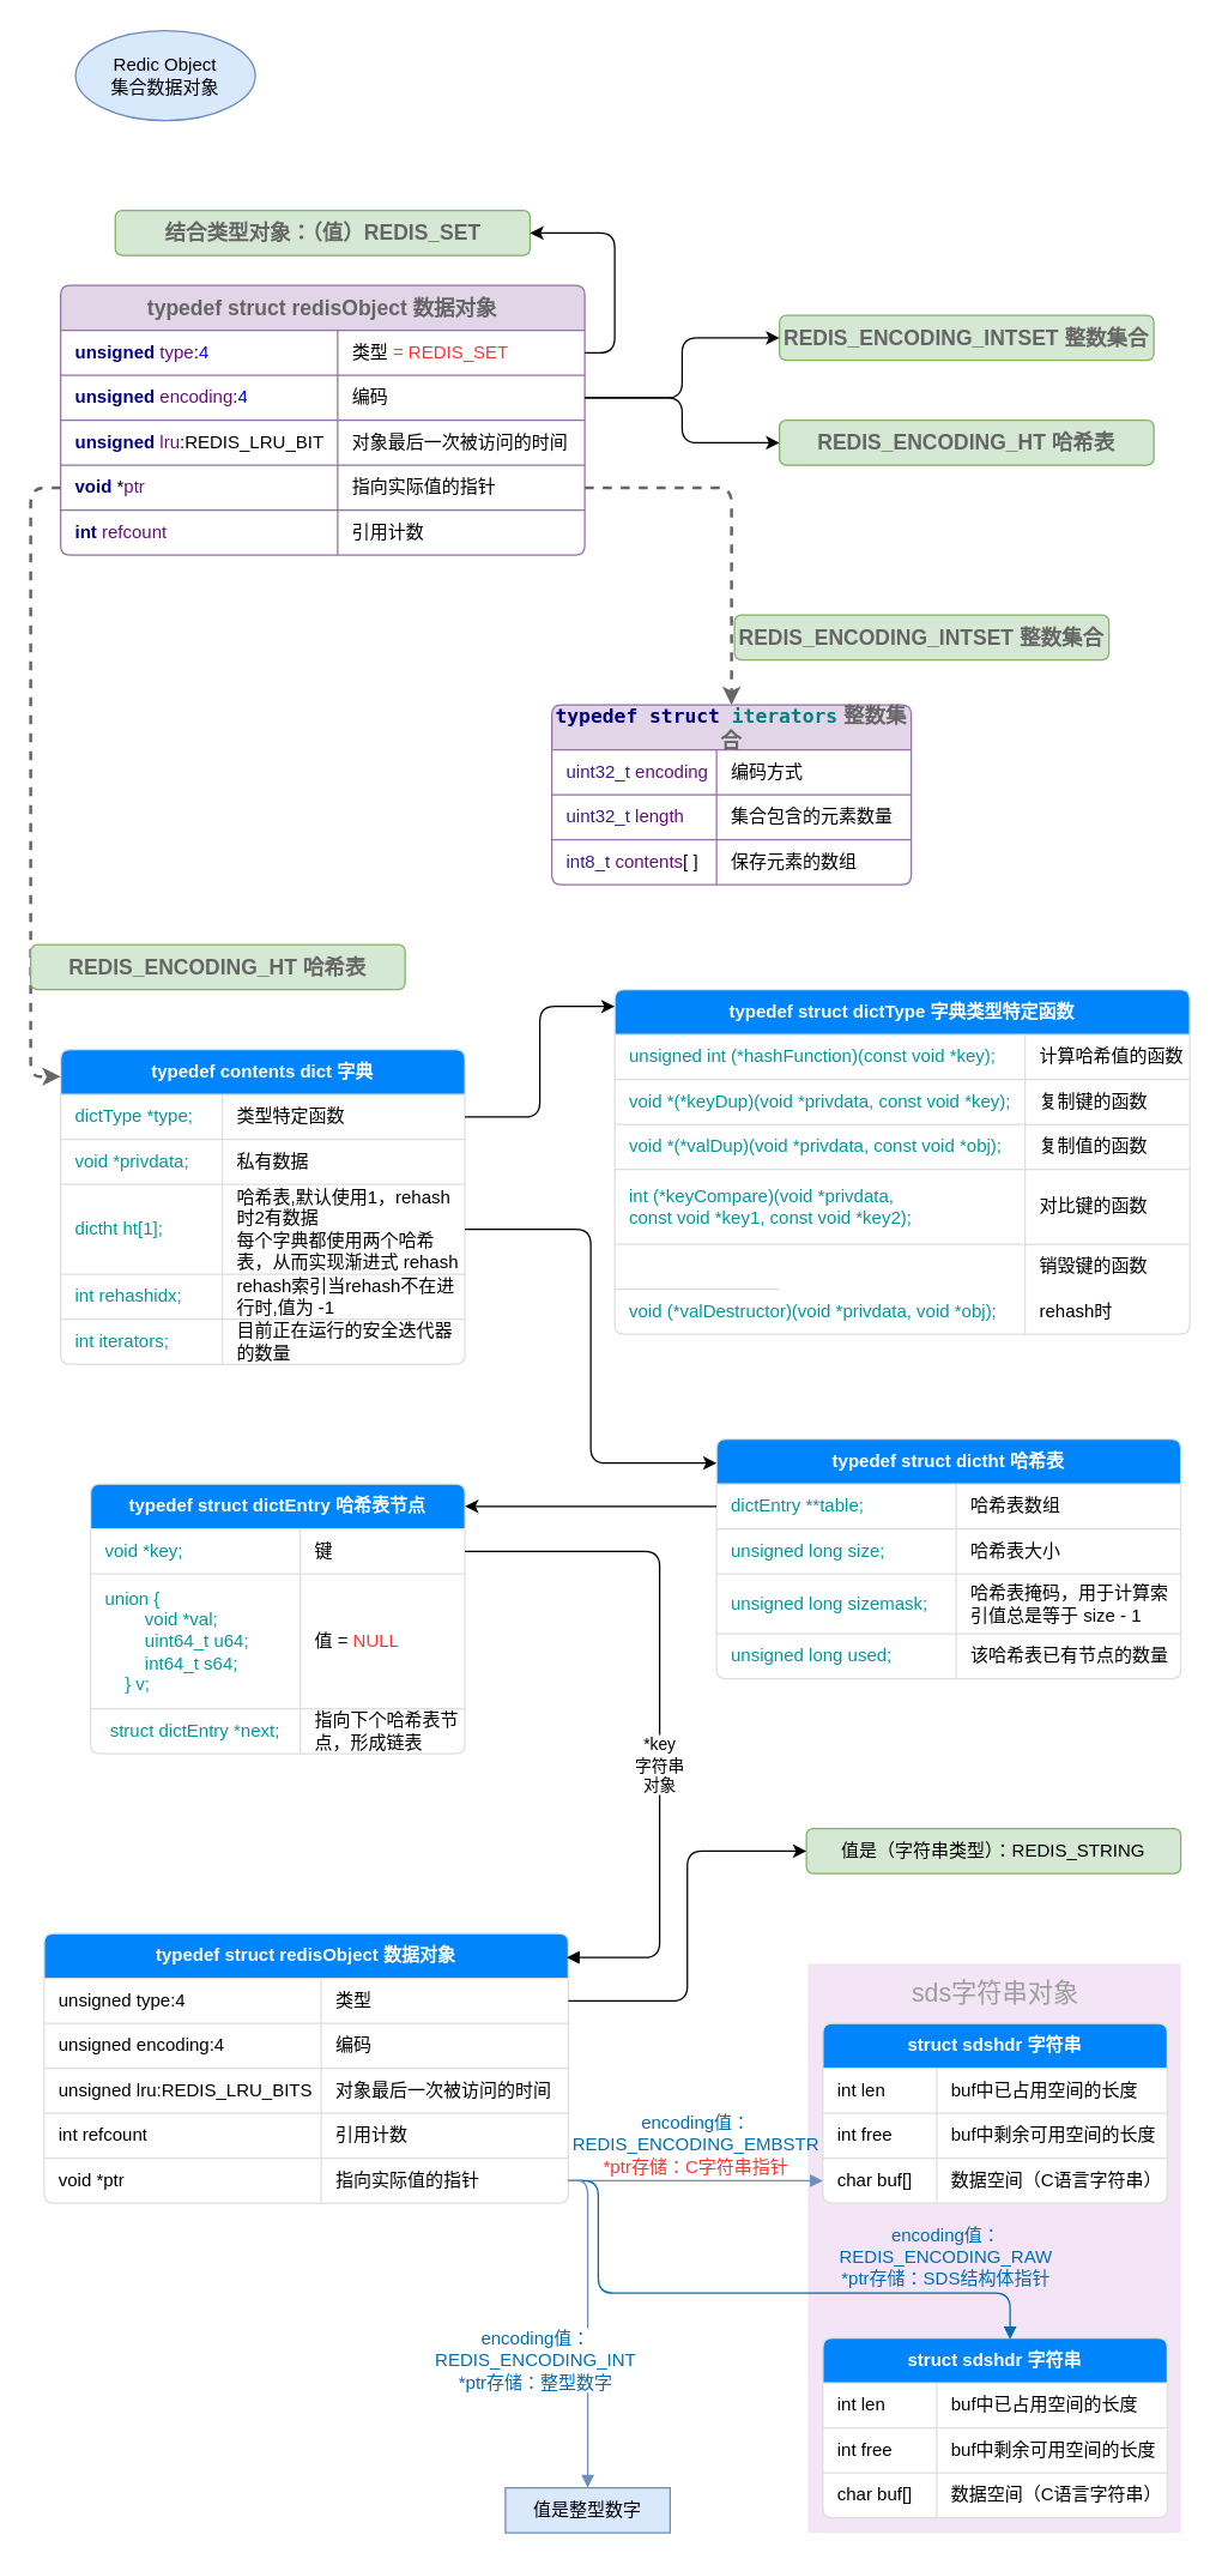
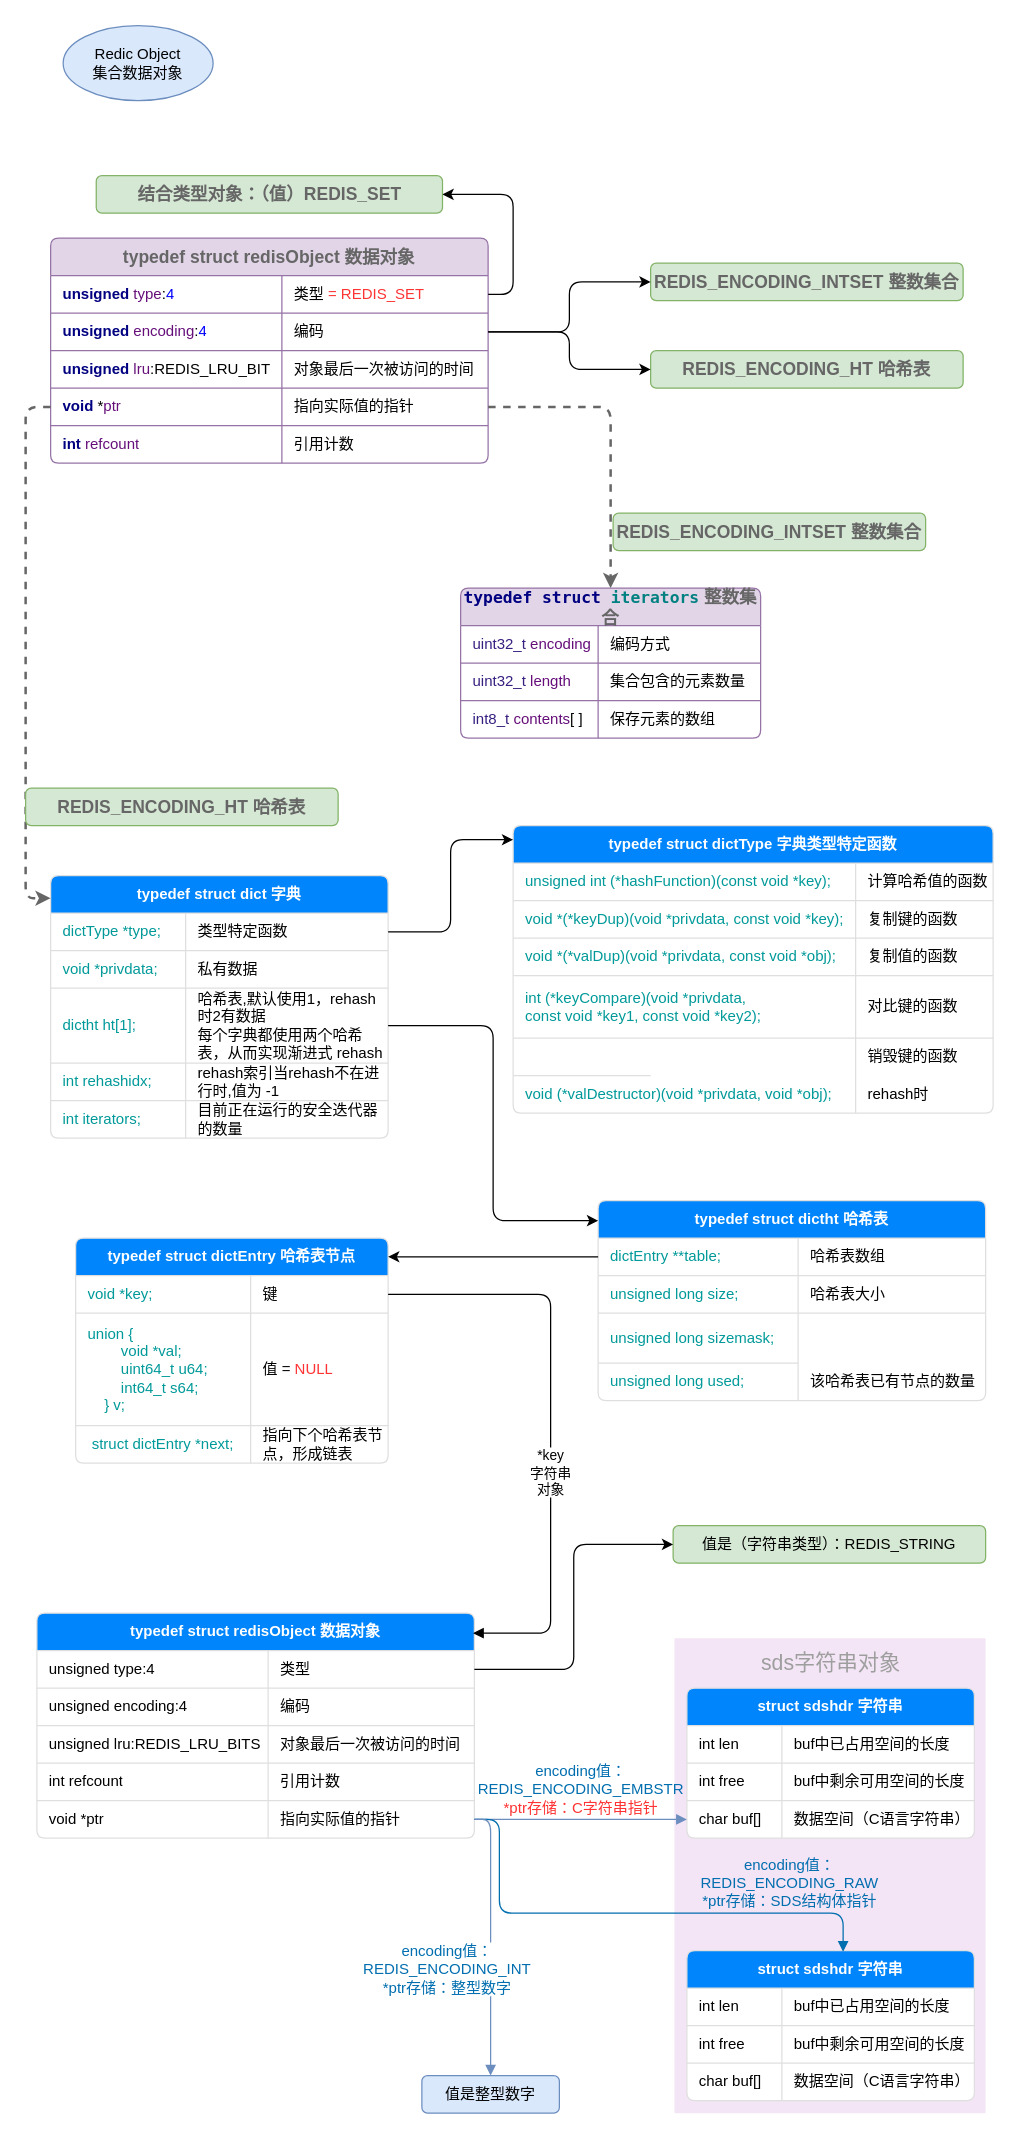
- <mxCell id="36" value="typedef contents dict&amp;nbsp;字典" style="shape=table;html=1;whiteSpace=wrap;startSize=30;container=1;collapsible=0;childLayout=tableLayout;rounded=1;shadow=0;gradientColor=none;arcSize=7;labelBackgroundColor=none;fillColor=#0085FC;swimlaneFillColor=#ffffff;align=center;fontColor=#fff;fontStyle=1;strokeColor=#DFDFDF;fixedRows=1;rotatable=0;spacing=0;" vertex="1" parent="1"><mxGeometry x="40" y="700" width="270" height="210" as="geometry" /></mxCell>
+ <mxCell id="36" value="typedef struct dict&amp;nbsp;字典" style="shape=table;html=1;whiteSpace=wrap;startSize=30;container=1;collapsible=0;childLayout=tableLayout;rounded=1;shadow=0;gradientColor=none;arcSize=7;labelBackgroundColor=none;fillColor=#0085FC;swimlaneFillColor=#ffffff;align=center;fontColor=#fff;fontStyle=1;strokeColor=#DFDFDF;fixedRows=1;rotatable=0;spacing=0;" vertex="1" parent="1"><mxGeometry x="40" y="700" width="270" height="210" as="geometry" /></mxCell>
- <mxCell id="61" value="哈希表掩码，用于计算索引值总是等于 size - 1" style="shape=partialRectangle;html=1;whiteSpace=wrap;connectable=0;fillColor=none;top=0;left=0;bottom=0;right=0;overflow=hidden;align=left;spacing=0;spacingLeft=10;spacingRight=5;" vertex="1" parent="59"><mxGeometry x="160" width="150" height="40" as="geometry" /></mxCell>
- <mxCell id="136" value="值是整型数字" style="whiteSpace=wrap;html=1;align=center;fillColor=#dae8fc;strokeColor=#6c8ebf;rounded=0;" vertex="1" parent="1"><mxGeometry x="337" y="1660" width="110" height="30" as="geometry" /></mxCell>
+ <mxCell id="136" value="值是整型数字" style="rounded=1;whiteSpace=wrap;html=1;align=center;fillColor=#dae8fc;strokeColor=#6c8ebf;" vertex="1" parent="1"><mxGeometry x="337" y="1660" width="110" height="30" as="geometry" /></mxCell>
